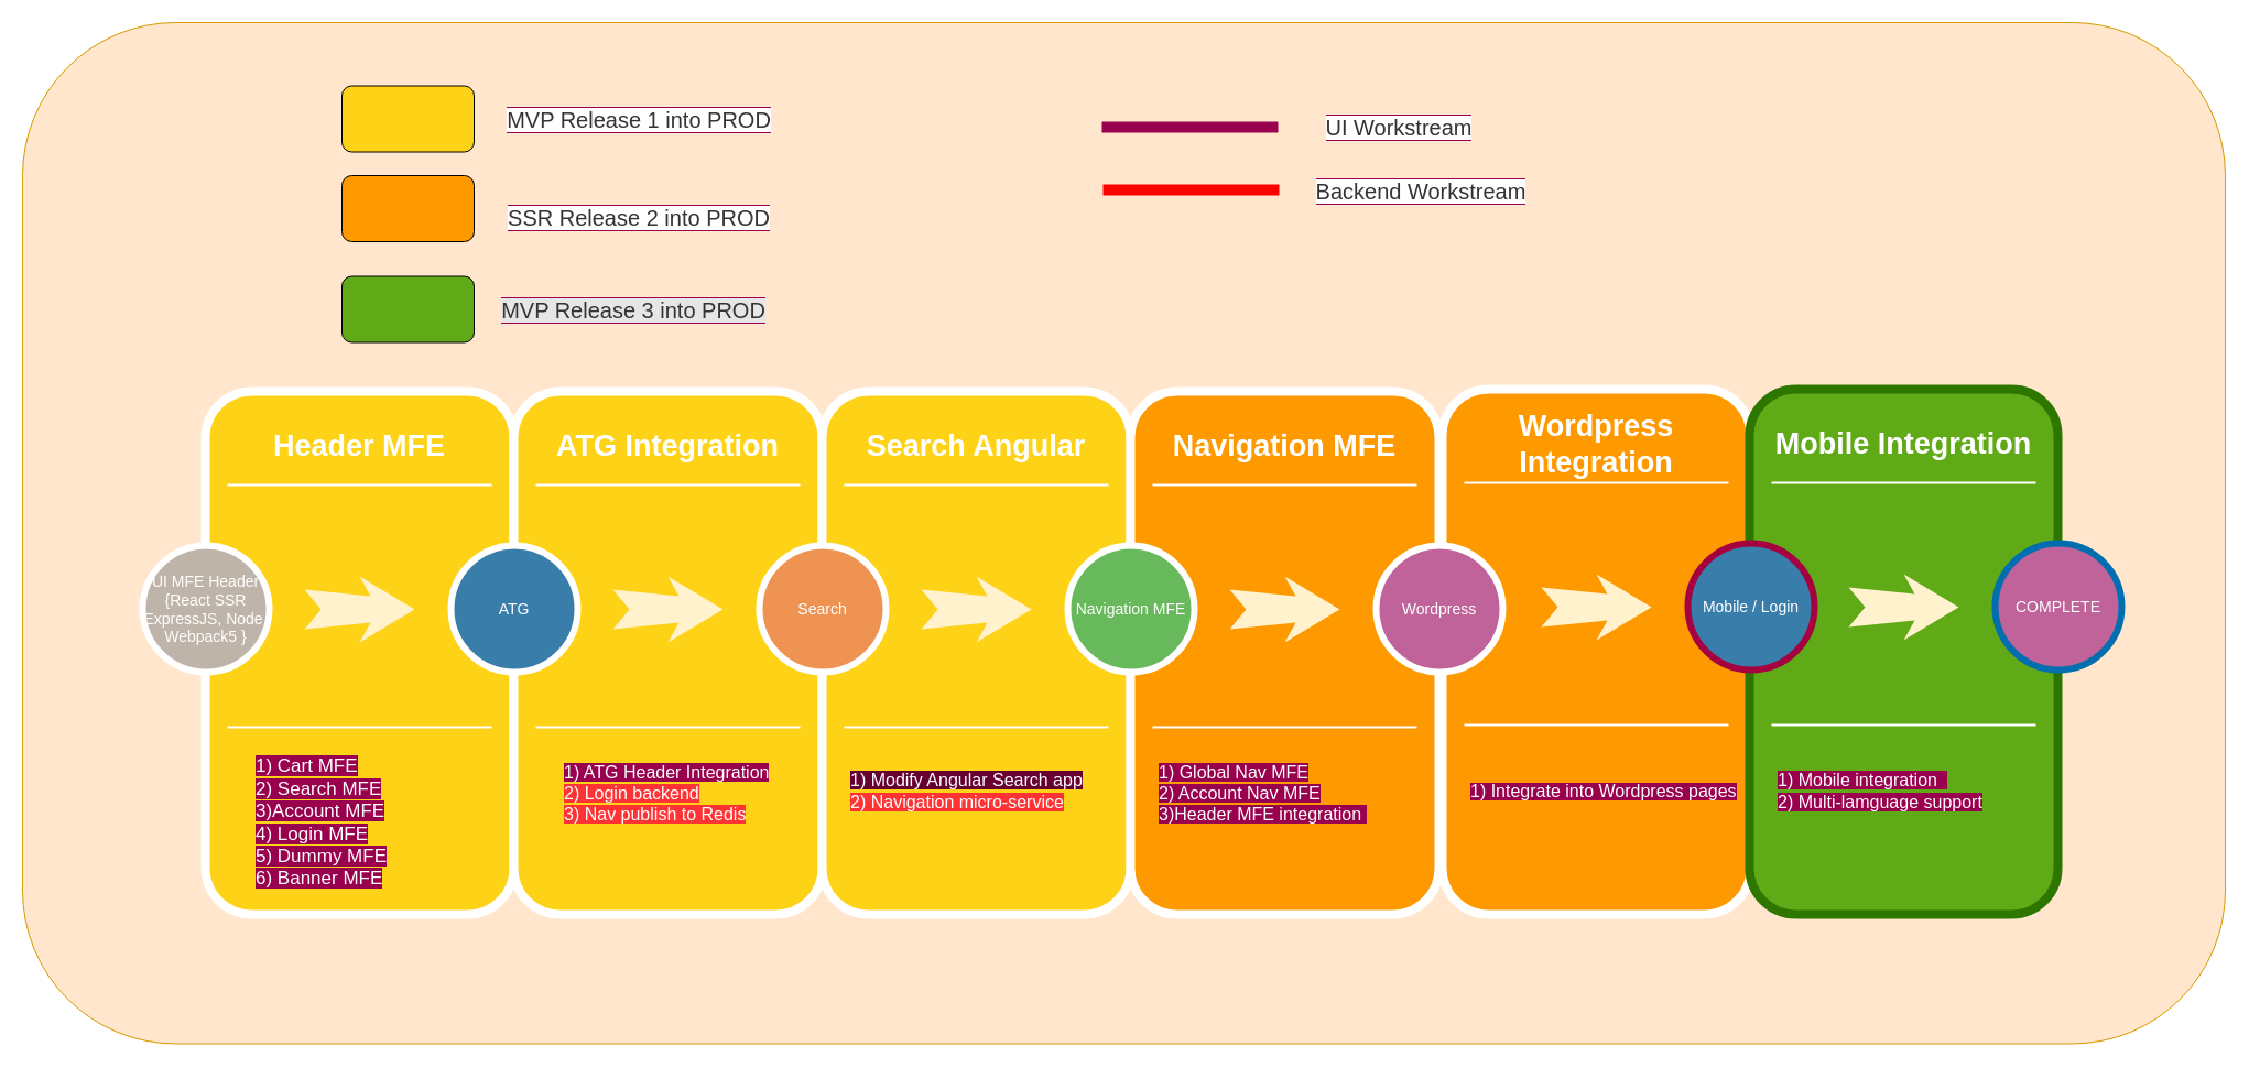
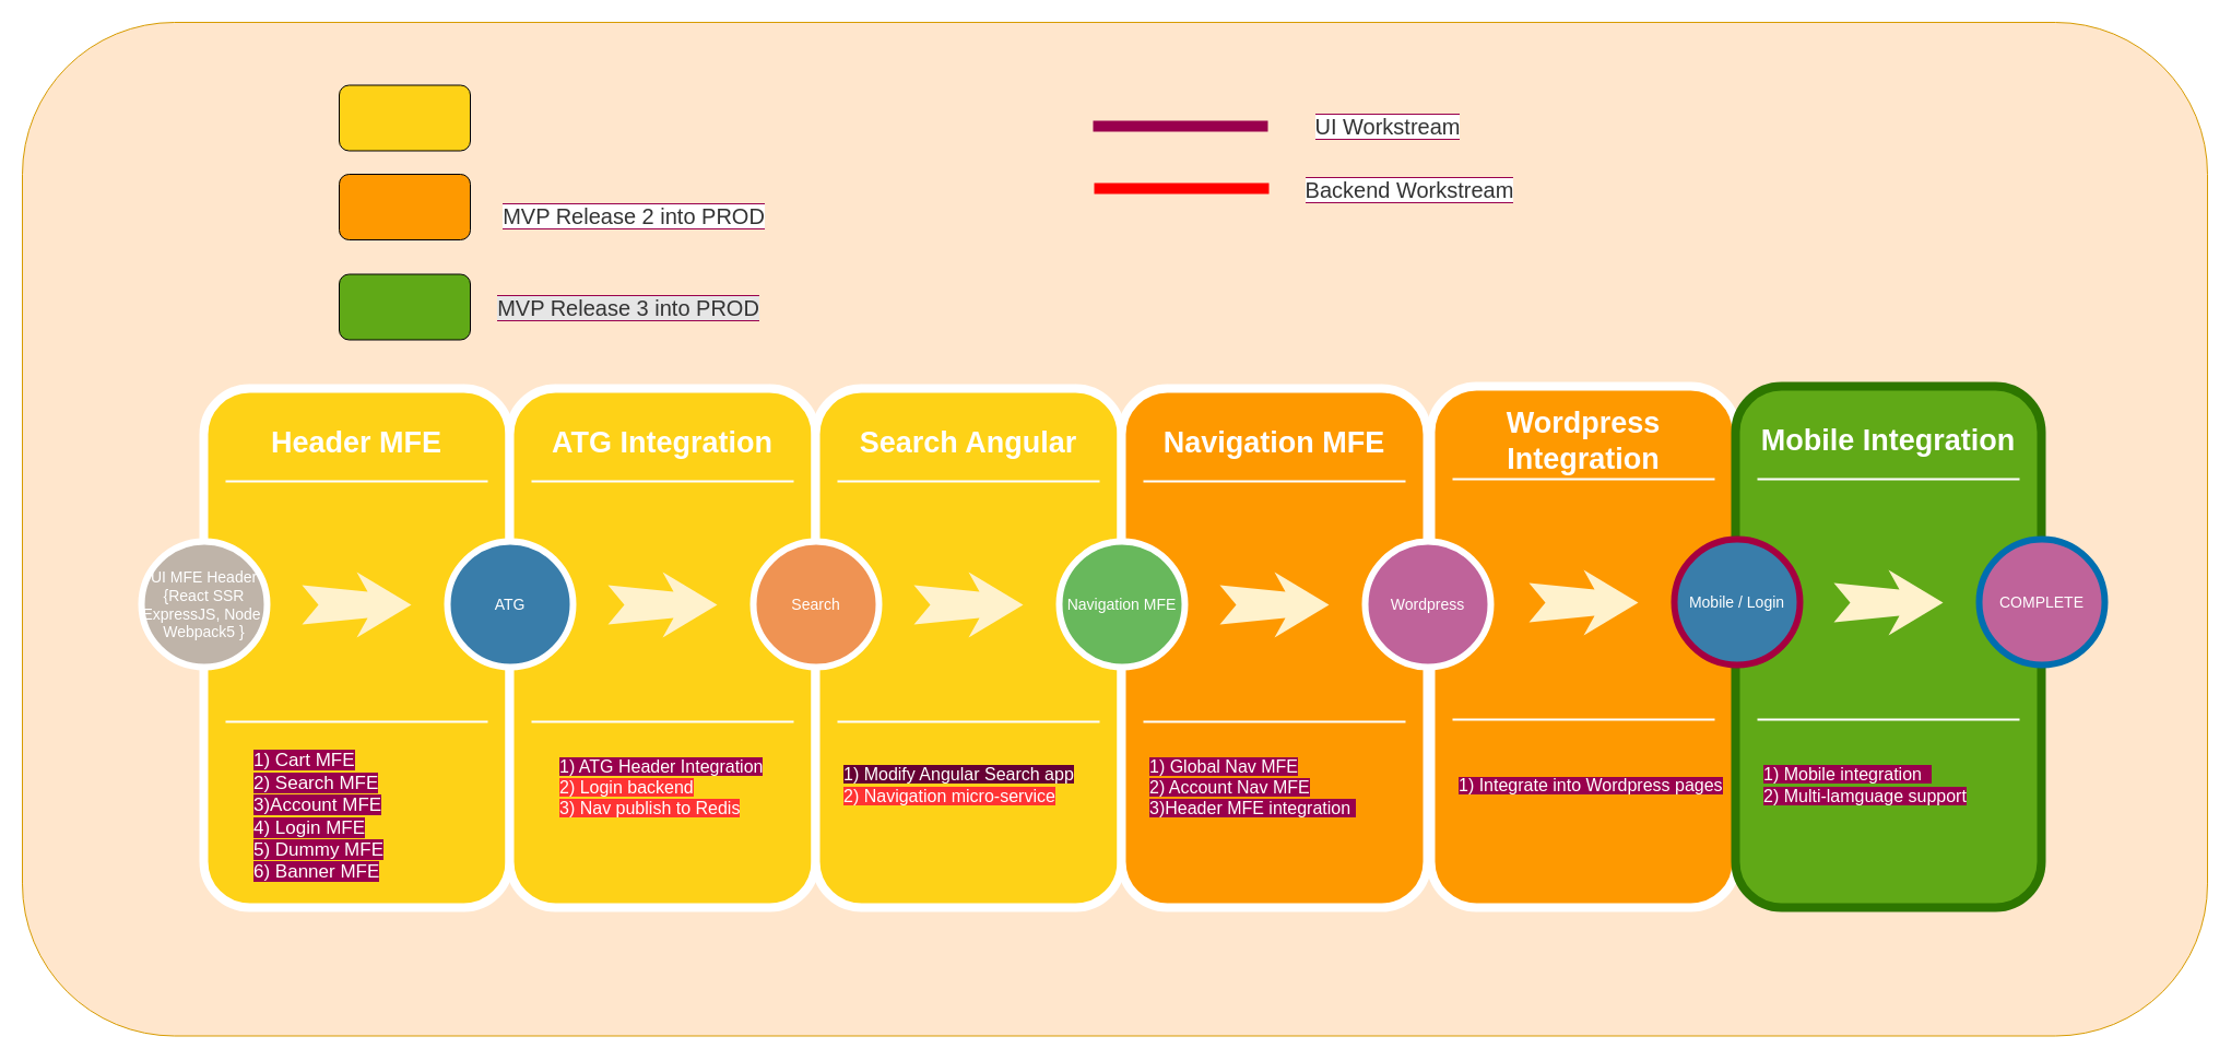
- <mxCell id="49" value="&lt;font style=&quot;font-size: 20px ; background-color: rgb(255 , 255 , 255)&quot; color=&quot;#333333&quot;&gt;MVP Release 1 into PROD&lt;/font&gt;" style="text;html=1;strokeColor=none;fillColor=none;align=center;verticalAlign=middle;whiteSpace=wrap;rounded=0;labelBackgroundColor=#99004D;fontSize=16;fontColor=#FFFFFF;" vertex="1" parent="1"><mxGeometry x="440" y="85" width="280" height="45" as="geometry" /></mxCell>
- <mxCell id="55" value="&lt;font style=&quot;font-size: 20px ; background-color: rgb(255 , 255 , 255)&quot; color=&quot;#333333&quot;&gt;SSR Release 2 into PROD&lt;/font&gt;" style="text;html=1;strokeColor=none;fillColor=none;align=center;verticalAlign=middle;whiteSpace=wrap;rounded=0;labelBackgroundColor=#99004D;fontSize=16;fontColor=#FFFFFF;" vertex="1" parent="1"><mxGeometry x="440" y="174" width="280" height="45" as="geometry" /></mxCell>
+ <mxCell id="55" value="&lt;font style=&quot;font-size: 20px ; background-color: rgb(255 , 255 , 255)&quot; color=&quot;#333333&quot;&gt;MVP Release 2 into PROD&lt;/font&gt;" style="text;html=1;strokeColor=none;fillColor=none;align=center;verticalAlign=middle;whiteSpace=wrap;rounded=0;labelBackgroundColor=#99004D;fontSize=16;fontColor=#FFFFFF;" vertex="1" parent="1"><mxGeometry x="440" y="174" width="280" height="45" as="geometry" /></mxCell>
